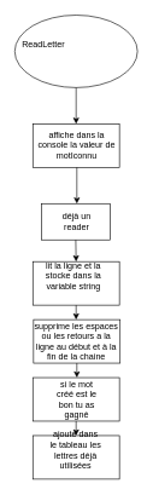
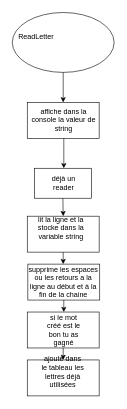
- <mxCell id="6" value="affiche dans la console la valeur de motIconnu" style="text;html=1;align=center;verticalAlign=middle;whiteSpace=wrap;rounded=0;" vertex="1" parent="1"><mxGeometry x="51" y="170" width="110" height="60" as="geometry" /></mxCell>
+ <mxCell id="6" value="affiche dans la console la valeur de string" style="text;html=1;align=center;verticalAlign=middle;whiteSpace=wrap;rounded=0;" vertex="1" parent="1"><mxGeometry x="51" y="170" width="110" height="60" as="geometry" /></mxCell>
